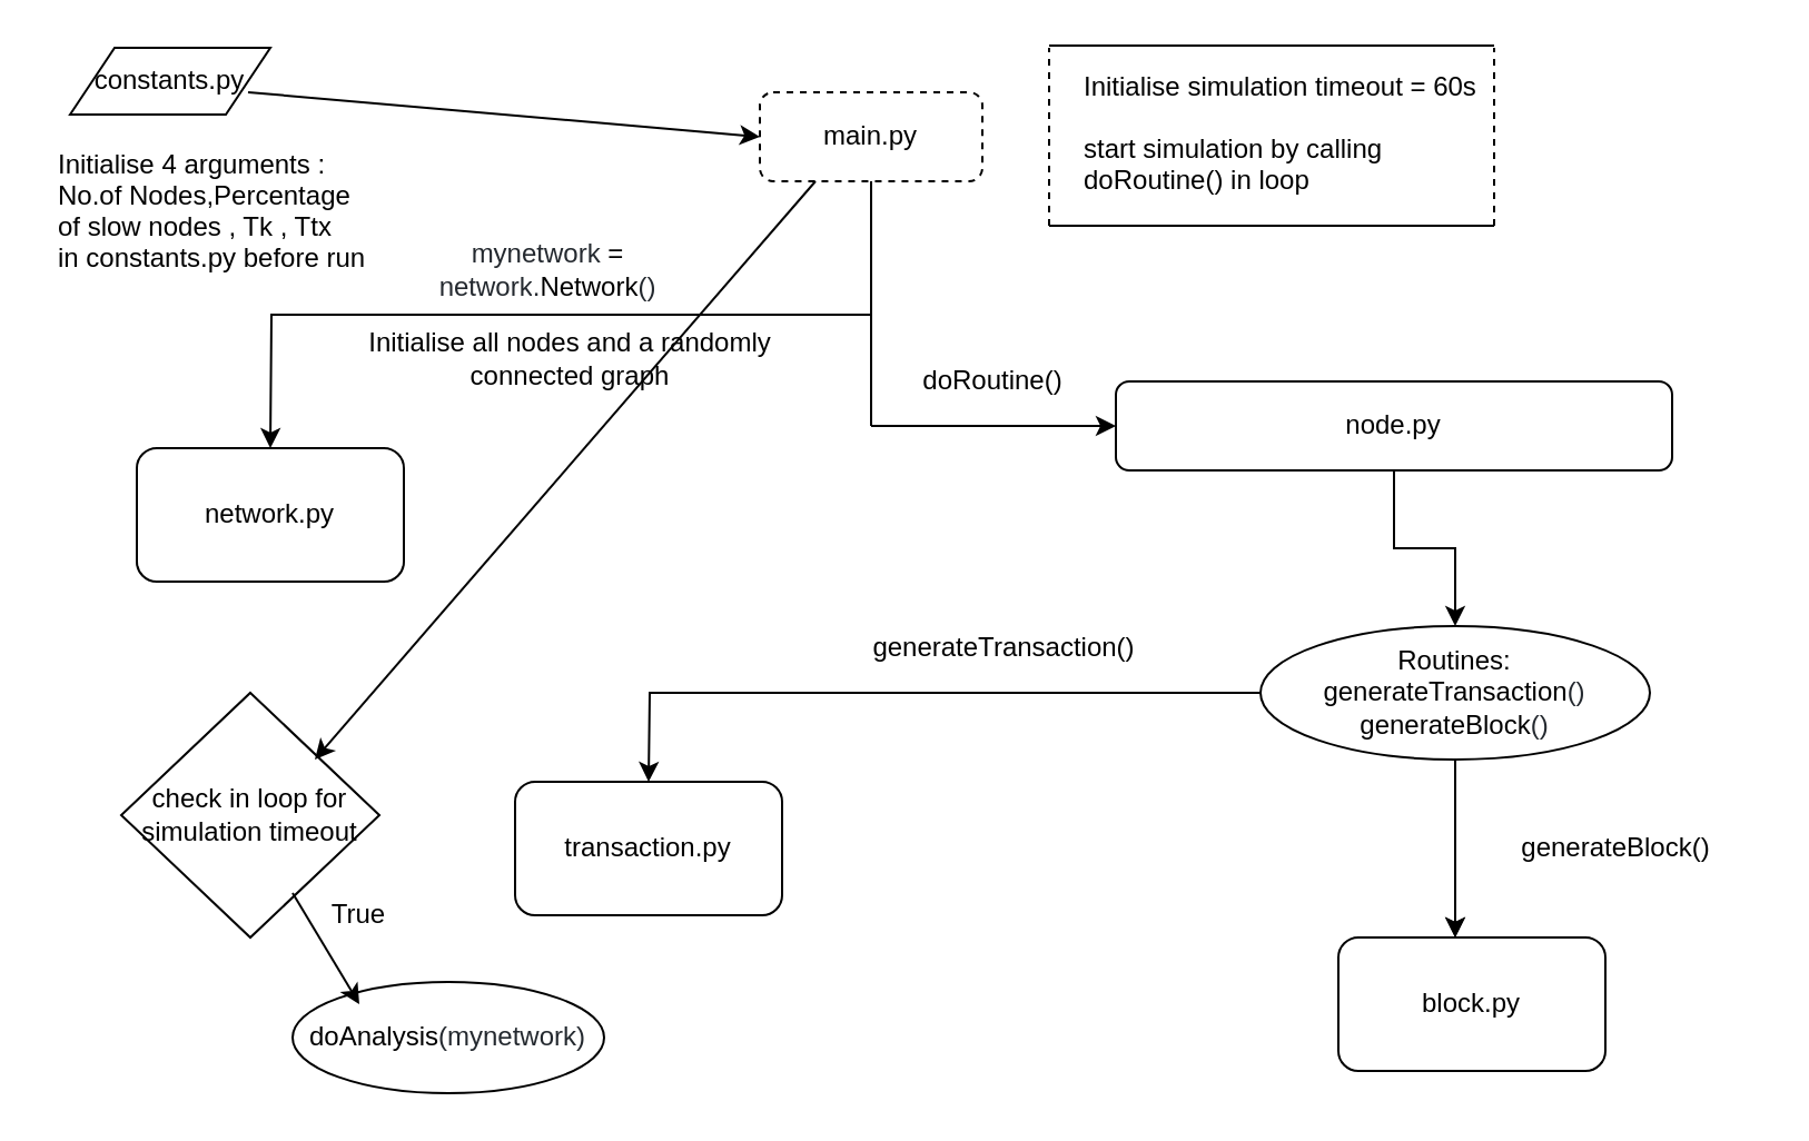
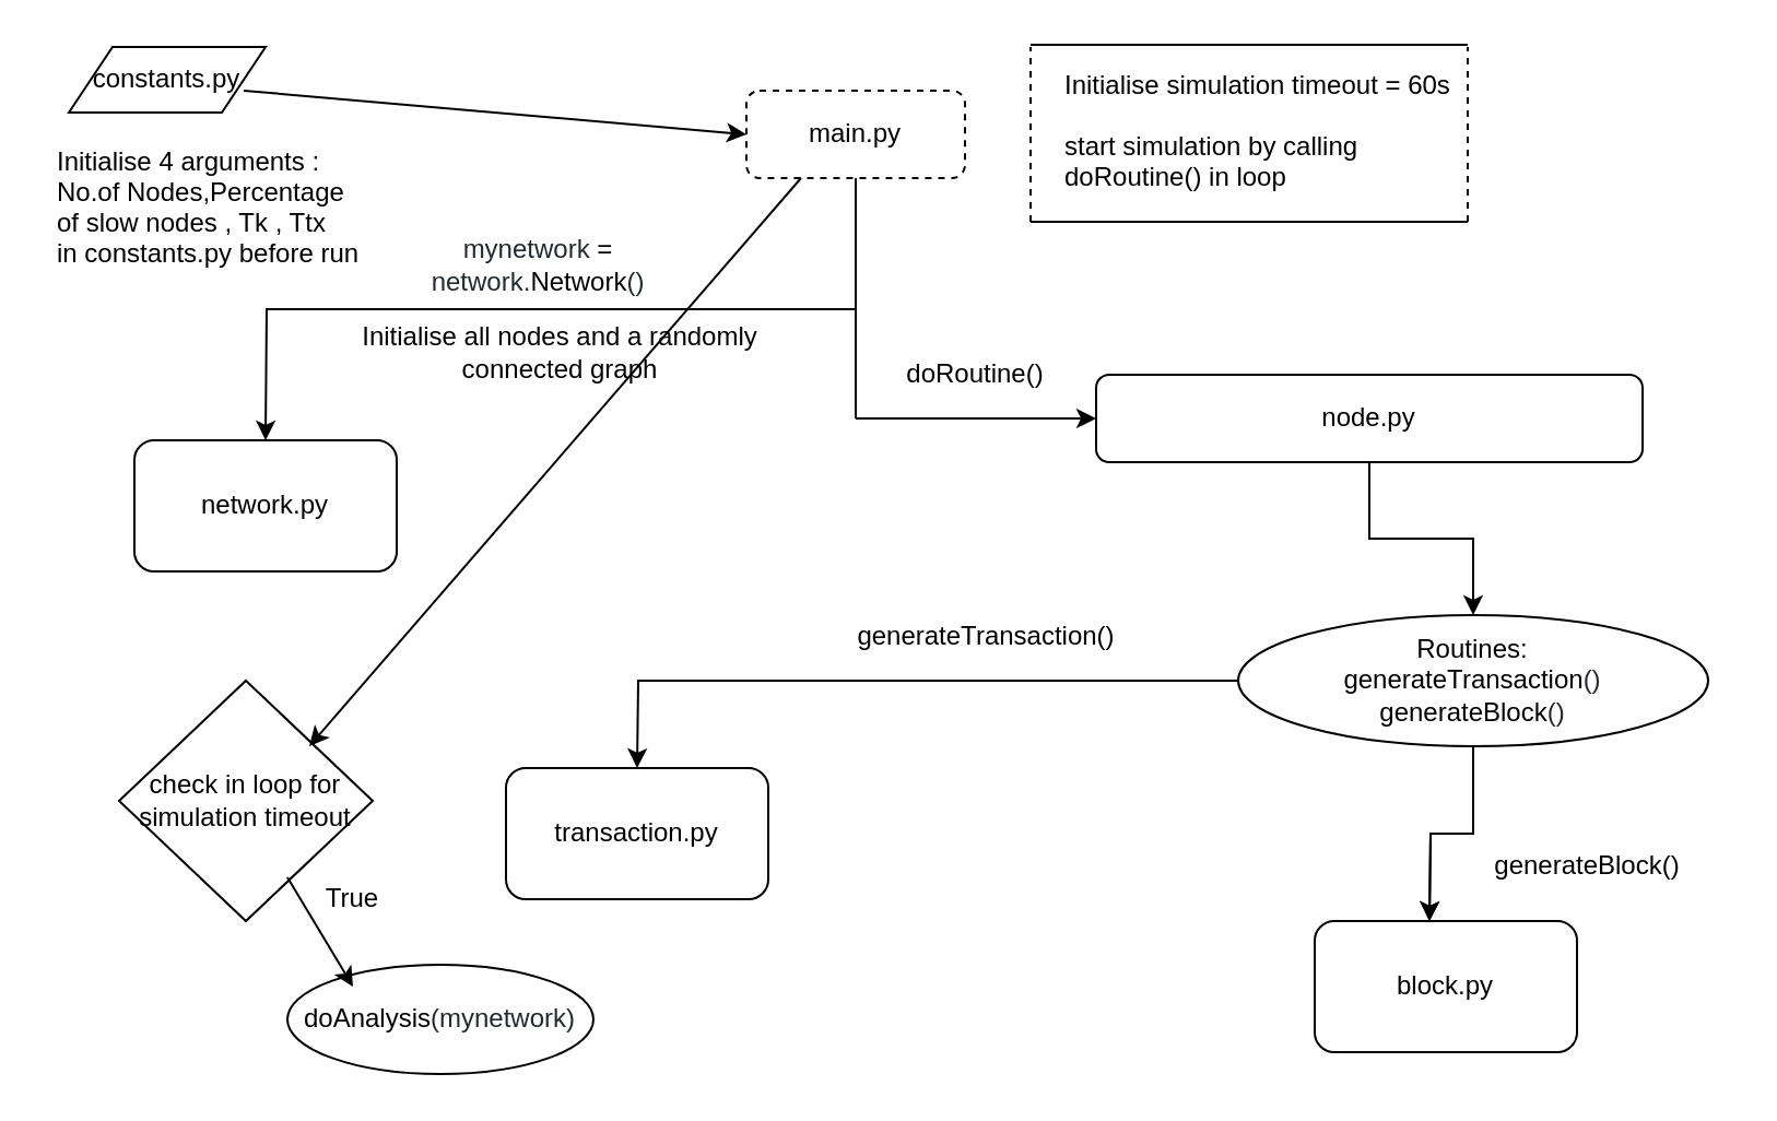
- <mxCell id="21" value="Routines:&lt;br&gt;&lt;span class=&quot;pl-en&quot; style=&quot;box-sizing: border-box ; font-family: , , &amp;#34;sf mono&amp;#34; , &amp;#34;menlo&amp;#34; , &amp;#34;consolas&amp;#34; , &amp;#34;liberation mono&amp;#34; , monospace ; background-color: rgb(255 , 255 , 255)&quot;&gt;generateTransaction&lt;/span&gt;&lt;span style=&quot;color: rgb(36 , 41 , 47) ; font-family: , , &amp;#34;sf mono&amp;#34; , &amp;#34;menlo&amp;#34; , &amp;#34;consolas&amp;#34; , &amp;#34;liberation mono&amp;#34; , monospace ; background-color: rgb(255 , 255 , 255)&quot;&gt;()&lt;br&gt;&lt;/span&gt;&lt;span class=&quot;pl-en&quot; style=&quot;box-sizing: border-box ; font-family: , , &amp;#34;sf mono&amp;#34; , &amp;#34;menlo&amp;#34; , &amp;#34;consolas&amp;#34; , &amp;#34;liberation mono&amp;#34; , monospace ; background-color: rgb(255 , 255 , 255)&quot;&gt;generateBlock&lt;/span&gt;&lt;span style=&quot;color: rgb(36 , 41 , 47) ; font-family: , , &amp;#34;sf mono&amp;#34; , &amp;#34;menlo&amp;#34; , &amp;#34;consolas&amp;#34; , &amp;#34;liberation mono&amp;#34; , monospace ; background-color: rgb(255 , 255 , 255)&quot;&gt;()&lt;/span&gt;" style="ellipse;whiteSpace=wrap;html=1;rounded=1;" vertex="1" parent="1"><mxGeometry x="566" y="281" width="175" height="60" as="geometry" /></mxCell>
+ <mxCell id="21" value="Routines:&lt;br&gt;&lt;span class=&quot;pl-en&quot; style=&quot;box-sizing: border-box ; font-family: , , &amp;#34;sf mono&amp;#34; , &amp;#34;menlo&amp;#34; , &amp;#34;consolas&amp;#34; , &amp;#34;liberation mono&amp;#34; , monospace ; background-color: rgb(255 , 255 , 255)&quot;&gt;generateTransaction&lt;/span&gt;&lt;span style=&quot;color: rgb(36 , 41 , 47) ; font-family: , , &amp;#34;sf mono&amp;#34; , &amp;#34;menlo&amp;#34; , &amp;#34;consolas&amp;#34; , &amp;#34;liberation mono&amp;#34; , monospace ; background-color: rgb(255 , 255 , 255)&quot;&gt;()&lt;br&gt;&lt;/span&gt;&lt;span class=&quot;pl-en&quot; style=&quot;box-sizing: border-box ; font-family: , , &amp;#34;sf mono&amp;#34; , &amp;#34;menlo&amp;#34; , &amp;#34;consolas&amp;#34; , &amp;#34;liberation mono&amp;#34; , monospace ; background-color: rgb(255 , 255 , 255)&quot;&gt;generateBlock&lt;/span&gt;&lt;span style=&quot;color: rgb(36 , 41 , 47) ; font-family: , , &amp;#34;sf mono&amp;#34; , &amp;#34;menlo&amp;#34; , &amp;#34;consolas&amp;#34; , &amp;#34;liberation mono&amp;#34; , monospace ; background-color: rgb(255 , 255 , 255)&quot;&gt;()&lt;/span&gt;" style="ellipse;whiteSpace=wrap;html=1;rounded=1;" vertex="1" parent="1"><mxGeometry x="566" y="281" width="215" height="60" as="geometry" /></mxCell>
- <mxCell id="23" value="generateBlock()" style="text;html=1;strokeColor=none;fillColor=none;align=center;verticalAlign=middle;whiteSpace=wrap;rounded=0;" vertex="1" parent="1"><mxGeometry x="661" y="371" width="130" height="20" as="geometry" /></mxCell>
+ <mxCell id="23" value="generateBlock()" style="text;html=1;strokeColor=none;fillColor=none;align=center;verticalAlign=middle;whiteSpace=wrap;rounded=0;" vertex="1" parent="1"><mxGeometry x="661" y="386" width="130" height="20" as="geometry" /></mxCell>
